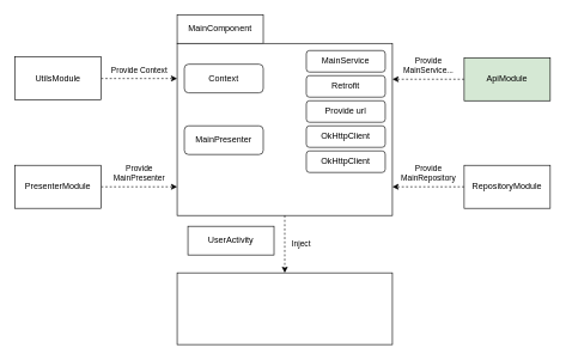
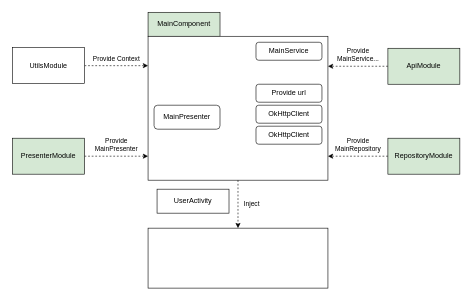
- <mxCell id="18" value="MainComponent" style="rounded=0;whiteSpace=wrap;html=1;fontSize=12;glass=0;strokeWidth=1;shadow=0;" parent="17" vertex="1"><mxGeometry width="120" height="40" as="geometry" /></mxCell>
+ <mxCell id="18" value="MainComponent" style="rounded=0;whiteSpace=wrap;html=1;fontSize=12;glass=0;strokeWidth=1;shadow=0;fillColor=#d5e8d4;" parent="17" vertex="1"><mxGeometry width="120" height="40" as="geometry" /></mxCell>
- <mxCell id="20" value="&lt;div&gt;Context&lt;/div&gt;" style="rounded=1;whiteSpace=wrap;html=1;" parent="17" vertex="1"><mxGeometry x="10" y="69" width="110" height="40" as="geometry" /></mxCell>
- <mxCell id="23" value="Retrofit" style="rounded=1;whiteSpace=wrap;html=1;" parent="17" vertex="1"><mxGeometry x="180" y="85" width="110" height="30" as="geometry" /></mxCell>
- <mxCell id="7" value="PresenterModule" style="rounded=0;whiteSpace=wrap;html=1;" parent="5" vertex="1"><mxGeometry width="120" height="60" as="geometry" /></mxCell>
+ <mxCell id="7" value="PresenterModule" style="rounded=0;whiteSpace=wrap;html=1;fillColor=#d5e8d4;" parent="5" vertex="1"><mxGeometry width="120" height="60" as="geometry" /></mxCell>
- <mxCell id="11" value="RepositoryModule" style="rounded=0;whiteSpace=wrap;html=1;" parent="9" vertex="1"><mxGeometry x="100" width="120" height="60" as="geometry" /></mxCell>
+ <mxCell id="11" value="RepositoryModule" style="rounded=0;whiteSpace=wrap;html=1;fillColor=#d5e8d4;" parent="9" vertex="1"><mxGeometry x="100" width="120" height="60" as="geometry" /></mxCell>
